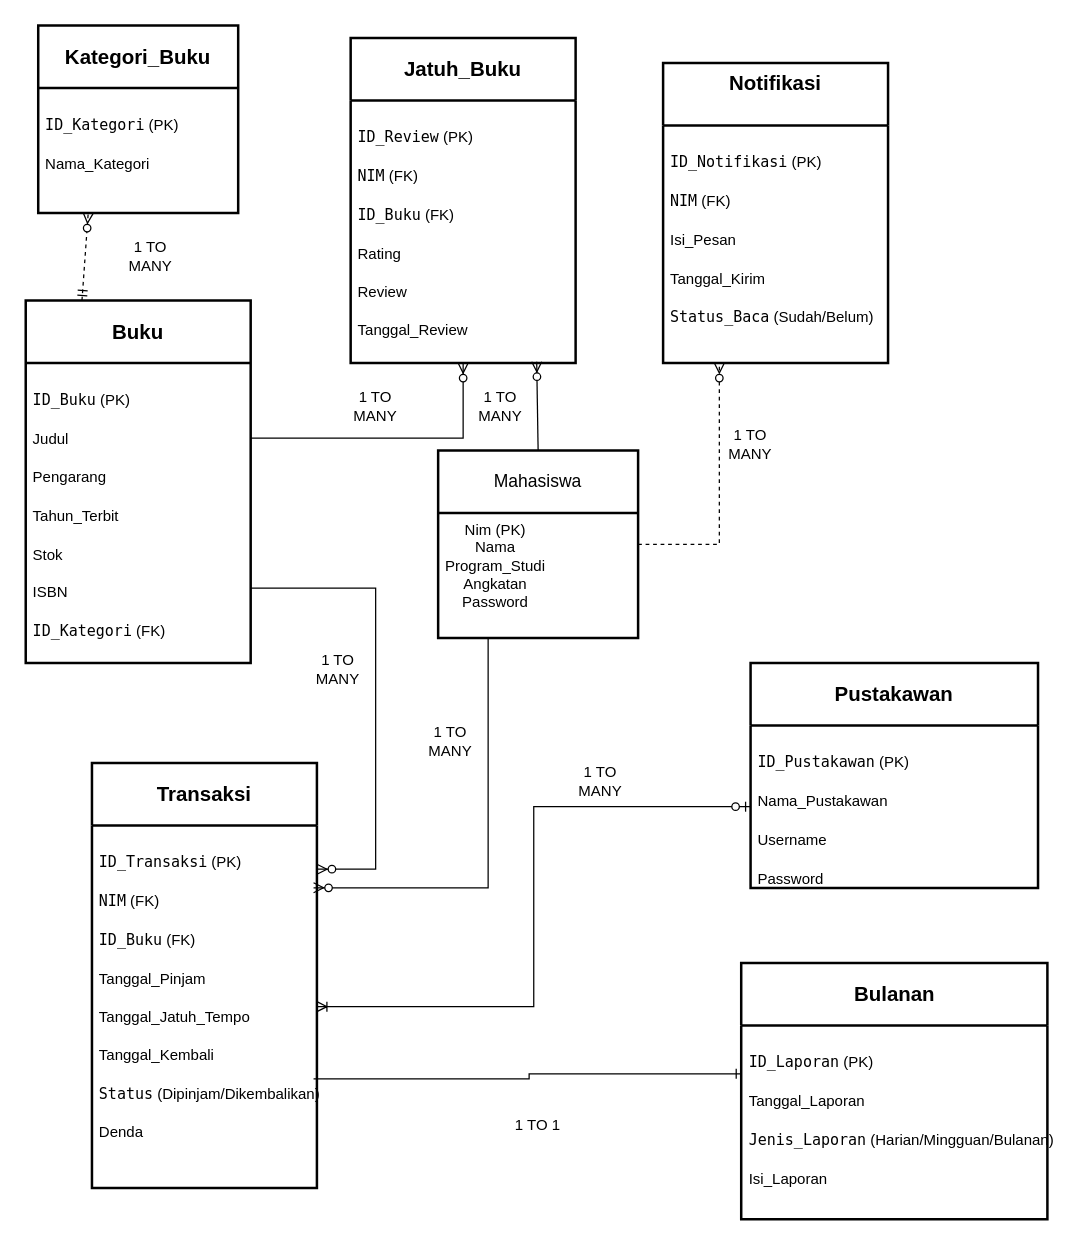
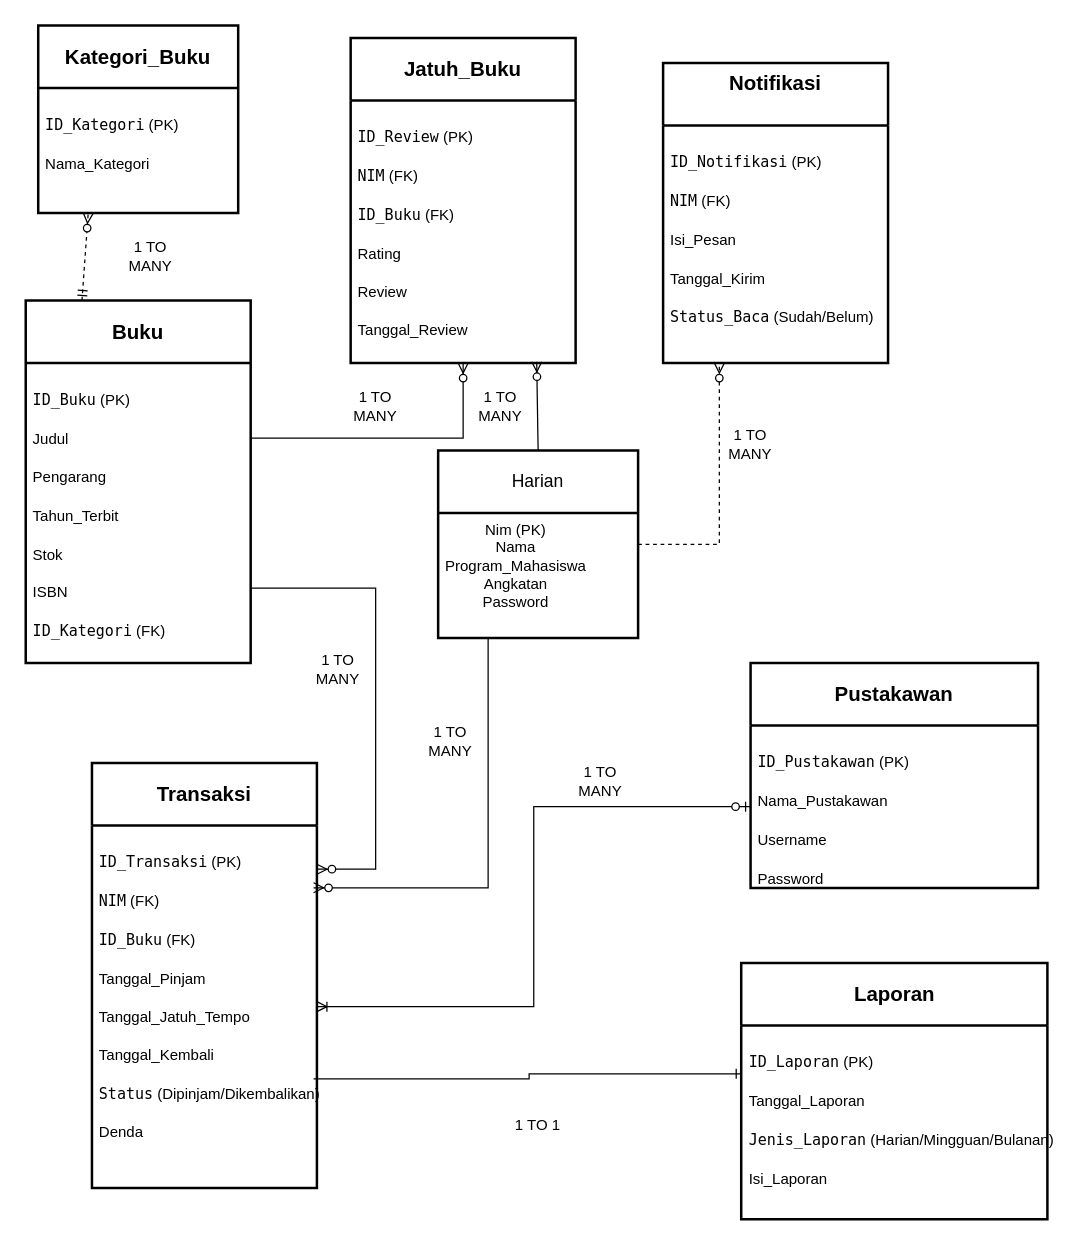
- <mxCell id="2" value="Mahasiswa" style="swimlane;childLayout=stackLayout;horizontal=1;startSize=50;horizontalStack=0;rounded=1;fontSize=14;fontStyle=0;strokeWidth=2;resizeParent=0;resizeLast=1;shadow=0;dashed=0;align=center;arcSize=0;whiteSpace=wrap;html=1;" vertex="1" parent="1"><mxGeometry x="350" y="360" width="160" height="150" as="geometry"><mxRectangle x="50" y="360" width="110" height="50" as="alternateBounds" /></mxGeometry></mxCell>
+ <mxCell id="2" value="Harian" style="swimlane;childLayout=stackLayout;horizontal=1;startSize=50;horizontalStack=0;rounded=1;fontSize=14;fontStyle=0;strokeWidth=2;resizeParent=0;resizeLast=1;shadow=0;dashed=0;align=center;arcSize=0;whiteSpace=wrap;html=1;" vertex="1" parent="1"><mxGeometry x="350" y="360" width="160" height="150" as="geometry"><mxRectangle x="50" y="360" width="110" height="50" as="alternateBounds" /></mxGeometry></mxCell>
- <mxCell id="3" value="&lt;div style=&quot;text-align: center;&quot;&gt;&lt;span style=&quot;text-align: start;&quot;&gt;Nim (PK)&lt;/span&gt;&lt;/div&gt;&lt;div style=&quot;text-align: center;&quot;&gt;&lt;span style=&quot;text-align: start;&quot;&gt;Nama&lt;/span&gt;&lt;/div&gt;&lt;div style=&quot;text-align: center;&quot;&gt;&lt;span style=&quot;text-align: start;&quot;&gt;Program_Studi&lt;/span&gt;&lt;/div&gt;&lt;div style=&quot;text-align: center;&quot;&gt;&lt;span style=&quot;text-align: start;&quot;&gt;Angkatan&lt;/span&gt;&lt;/div&gt;&lt;div style=&quot;text-align: center;&quot;&gt;&lt;span style=&quot;text-align: start;&quot;&gt;Password&lt;/span&gt;&lt;/div&gt;" style="align=left;strokeColor=none;fillColor=none;spacingLeft=4;spacingRight=4;fontSize=12;verticalAlign=top;resizable=0;rotatable=0;part=1;html=1;whiteSpace=wrap;" vertex="1" parent="2"><mxGeometry y="50" width="160" height="100" as="geometry" /></mxCell>
+ <mxCell id="3" value="&lt;div style=&quot;text-align: center;&quot;&gt;&lt;span style=&quot;text-align: start;&quot;&gt;Nim (PK)&lt;/span&gt;&lt;/div&gt;&lt;div style=&quot;text-align: center;&quot;&gt;&lt;span style=&quot;text-align: start;&quot;&gt;Nama&lt;/span&gt;&lt;/div&gt;&lt;div style=&quot;text-align: center;&quot;&gt;&lt;span style=&quot;text-align: start;&quot;&gt;Program_Mahasiswa&lt;/span&gt;&lt;/div&gt;&lt;div style=&quot;text-align: center;&quot;&gt;&lt;span style=&quot;text-align: start;&quot;&gt;Angkatan&lt;/span&gt;&lt;/div&gt;&lt;div style=&quot;text-align: center;&quot;&gt;&lt;span style=&quot;text-align: start;&quot;&gt;Password&lt;/span&gt;&lt;/div&gt;" style="align=left;strokeColor=none;fillColor=none;spacingLeft=4;spacingRight=4;fontSize=12;verticalAlign=top;resizable=0;rotatable=0;part=1;html=1;whiteSpace=wrap;" vertex="1" parent="2"><mxGeometry y="50" width="160" height="100" as="geometry" /></mxCell>
- <mxCell id="16" value="&lt;h3 style=&quot;text-align: start;&quot; class=&quot;&quot; data-end=&quot;1184&quot; data-start=&quot;1166&quot;&gt;&lt;strong data-end=&quot;1184&quot; data-start=&quot;1173&quot;&gt;Bulanan&lt;/strong&gt;&lt;/h3&gt;" style="swimlane;childLayout=stackLayout;horizontal=1;startSize=50;horizontalStack=0;rounded=1;fontSize=14;fontStyle=0;strokeWidth=2;resizeParent=0;resizeLast=1;shadow=0;dashed=0;align=center;arcSize=0;whiteSpace=wrap;html=1;" vertex="1" parent="1"><mxGeometry x="592.5" y="770" width="245" height="205" as="geometry"><mxRectangle x="607.5" y="750" width="155" height="70" as="alternateBounds" /></mxGeometry></mxCell>
+ <mxCell id="16" value="&lt;h3 style=&quot;text-align: start;&quot; class=&quot;&quot; data-end=&quot;1184&quot; data-start=&quot;1166&quot;&gt;&lt;strong data-end=&quot;1184&quot; data-start=&quot;1173&quot;&gt;Laporan&lt;/strong&gt;&lt;/h3&gt;" style="swimlane;childLayout=stackLayout;horizontal=1;startSize=50;horizontalStack=0;rounded=1;fontSize=14;fontStyle=0;strokeWidth=2;resizeParent=0;resizeLast=1;shadow=0;dashed=0;align=center;arcSize=0;whiteSpace=wrap;html=1;" vertex="1" parent="1"><mxGeometry x="592.5" y="770" width="245" height="205" as="geometry"><mxRectangle x="607.5" y="750" width="155" height="70" as="alternateBounds" /></mxGeometry></mxCell>
